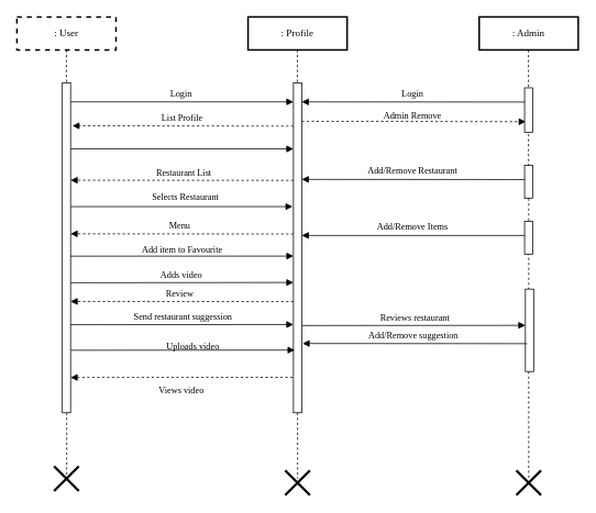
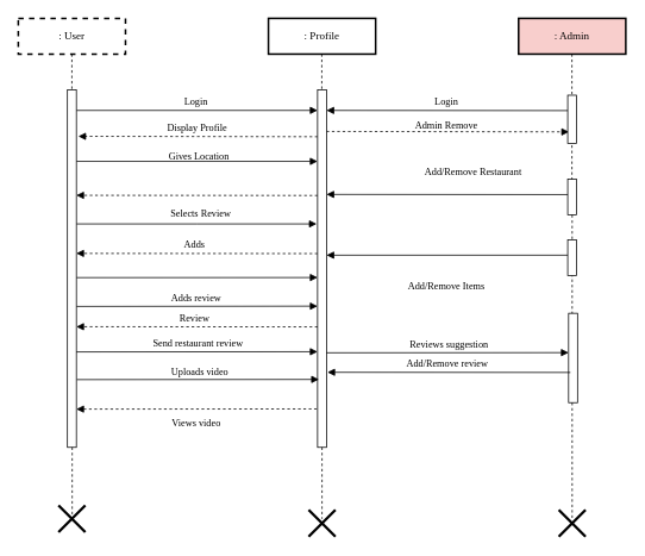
- <mxCell id="4" value=": Admin" style="fontStyle=0;html=1;whiteSpace=wrap;strokeWidth=2;fontFamily=Poppins;fontSource=https%3A%2F%2Ffonts.googleapis.com%2Fcss%3Ffamily%3DPoppins;" parent="1" vertex="1"><mxGeometry x="580" y="20" width="120" height="40" as="geometry" /></mxCell>
+ <mxCell id="4" value=": Admin" style="fontStyle=0;html=1;whiteSpace=wrap;strokeWidth=2;fontFamily=Poppins;fontSource=https%3A%2F%2Ffonts.googleapis.com%2Fcss%3Ffamily%3DPoppins;fillColor=#f8cecc;" parent="1" vertex="1"><mxGeometry x="580" y="20" width="120" height="40" as="geometry" /></mxCell>
- <mxCell id="25" value="List Profile" style="text;html=1;align=center;verticalAlign=middle;resizable=0;points=[];autosize=1;strokeColor=none;fillColor=none;fontSize=11;fontFamily=Poppins;fontColor=default;fontSource=https%3A%2F%2Ffonts.googleapis.com%2Fcss%3Ffamily%3DPoppins;" parent="1" vertex="1"><mxGeometry x="170" y="128" width="100" height="30" as="geometry" /></mxCell>
+ <mxCell id="25" value="Display Profile" style="text;html=1;align=center;verticalAlign=middle;resizable=0;points=[];autosize=1;strokeColor=none;fillColor=none;fontSize=11;fontFamily=Poppins;fontColor=default;fontSource=https%3A%2F%2Ffonts.googleapis.com%2Fcss%3Ffamily%3DPoppins;" parent="1" vertex="1"><mxGeometry x="170" y="128" width="100" height="30" as="geometry" /></mxCell>
+ <mxCell id="24" value="Gives Location" style="text;html=1;align=center;verticalAlign=middle;resizable=0;points=[];autosize=1;strokeColor=none;fillColor=none;fontSize=11;fontFamily=Poppins;fontColor=default;fontSource=https%3A%2F%2Ffonts.googleapis.com%2Fcss%3Ffamily%3DPoppins;" parent="1" vertex="1"><mxGeometry x="172" y="159" width="100" height="30" as="geometry" /></mxCell>
- <mxCell id="35" value="Add/Remove Restaurant" style="text;html=1;align=center;verticalAlign=middle;resizable=0;points=[];autosize=1;strokeColor=none;fillColor=none;fontSize=11;fontFamily=Poppins;fontColor=default;fontSource=https%3A%2F%2Ffonts.googleapis.com%2Fcss%3Ffamily%3DPoppins;" parent="1" vertex="1"><mxGeometry x="419" y="192" width="160" height="30" as="geometry" /></mxCell>
+ <mxCell id="35" value="Add/Remove Restaurant" style="text;html=1;align=center;verticalAlign=middle;resizable=0;points=[];autosize=1;strokeColor=none;fillColor=none;fontSize=11;fontFamily=Poppins;fontColor=default;fontSource=https%3A%2F%2Ffonts.googleapis.com%2Fcss%3Ffamily%3DPoppins;" parent="1" vertex="1"><mxGeometry x="449" y="177" width="160" height="30" as="geometry" /></mxCell>
- <mxCell id="26" value="Restaurant List" style="text;html=1;align=center;verticalAlign=middle;resizable=0;points=[];autosize=1;strokeColor=none;fillColor=none;fontSize=11;fontFamily=Poppins;fontColor=default;fontSource=https%3A%2F%2Ffonts.googleapis.com%2Fcss%3Ffamily%3DPoppins;" parent="1" vertex="1"><mxGeometry x="172" y="194" width="100" height="30" as="geometry" /></mxCell>
- <mxCell id="28" value="Selects Restaurant" style="text;html=1;align=center;verticalAlign=middle;resizable=0;points=[];autosize=1;strokeColor=none;fillColor=none;fontSize=11;fontFamily=Poppins;fontColor=default;fontSource=https%3A%2F%2Ffonts.googleapis.com%2Fcss%3Ffamily%3DPoppins;" parent="1" vertex="1"><mxGeometry x="159" y="224" width="130" height="30" as="geometry" /></mxCell>
+ <mxCell id="28" value="Selects Review" style="text;html=1;align=center;verticalAlign=middle;resizable=0;points=[];autosize=1;strokeColor=none;fillColor=none;fontSize=11;fontFamily=Poppins;fontColor=default;fontSource=https%3A%2F%2Ffonts.googleapis.com%2Fcss%3Ffamily%3DPoppins;" parent="1" vertex="1"><mxGeometry x="159" y="224" width="130" height="30" as="geometry" /></mxCell>
- <mxCell id="27" value="Menu" style="text;html=1;align=center;verticalAlign=middle;resizable=0;points=[];autosize=1;strokeColor=none;fillColor=none;fontSize=11;fontFamily=Poppins;fontColor=default;fontSource=https%3A%2F%2Ffonts.googleapis.com%2Fcss%3Ffamily%3DPoppins;" parent="1" vertex="1"><mxGeometry x="192" y="258" width="50" height="30" as="geometry" /></mxCell>
+ <mxCell id="27" value="Adds" style="text;html=1;align=center;verticalAlign=middle;resizable=0;points=[];autosize=1;strokeColor=none;fillColor=none;fontSize=11;fontFamily=Poppins;fontColor=default;fontSource=https%3A%2F%2Ffonts.googleapis.com%2Fcss%3Ffamily%3DPoppins;" parent="1" vertex="1"><mxGeometry x="192" y="258" width="50" height="30" as="geometry" /></mxCell>
- <mxCell id="51" value="Add/Remove Items" style="text;html=1;align=center;verticalAlign=middle;resizable=0;points=[];autosize=1;strokeColor=none;fillColor=none;fontSize=11;fontFamily=Poppins;fontColor=default;fontSource=https%3A%2F%2Ffonts.googleapis.com%2Fcss%3Ffamily%3DPoppins;" vertex="1" parent="1"><mxGeometry x="434" y="260" width="130" height="30" as="geometry" /></mxCell>
+ <mxCell id="51" value="Add/Remove Items" style="text;html=1;align=center;verticalAlign=middle;resizable=0;points=[];autosize=1;strokeColor=none;fillColor=none;fontSize=11;fontFamily=Poppins;fontColor=default;fontSource=https%3A%2F%2Ffonts.googleapis.com%2Fcss%3Ffamily%3DPoppins;" vertex="1" parent="1"><mxGeometry x="434" y="305" width="130" height="30" as="geometry" /></mxCell>
- <mxCell id="30" value="Add item to Favourite" style="text;html=1;align=center;verticalAlign=middle;resizable=0;points=[];autosize=1;strokeColor=none;fillColor=none;fontSize=11;fontFamily=Poppins;fontColor=default;fontSource=https%3A%2F%2Ffonts.googleapis.com%2Fcss%3Ffamily%3DPoppins;" parent="1" vertex="1"><mxGeometry x="150" y="288" width="140" height="30" as="geometry" /></mxCell>
- <mxCell id="29" value="Adds video" style="text;html=1;align=center;verticalAlign=middle;resizable=0;points=[];autosize=1;strokeColor=none;fillColor=none;fontSize=11;fontFamily=Poppins;fontColor=default;fontSource=https%3A%2F%2Ffonts.googleapis.com%2Fcss%3Ffamily%3DPoppins;" parent="1" vertex="1"><mxGeometry x="174" y="318" width="90" height="30" as="geometry" /></mxCell>
+ <mxCell id="29" value="Adds review" style="text;html=1;align=center;verticalAlign=middle;resizable=0;points=[];autosize=1;strokeColor=none;fillColor=none;fontSize=11;fontFamily=Poppins;fontColor=default;fontSource=https%3A%2F%2Ffonts.googleapis.com%2Fcss%3Ffamily%3DPoppins;" parent="1" vertex="1"><mxGeometry x="174" y="318" width="90" height="30" as="geometry" /></mxCell>
- <mxCell id="31" value="Send restaurant suggession" style="text;html=1;align=center;verticalAlign=middle;resizable=0;points=[];autosize=1;strokeColor=none;fillColor=none;fontSize=11;fontFamily=Poppins;fontColor=default;fontSource=https%3A%2F%2Ffonts.googleapis.com%2Fcss%3Ffamily%3DPoppins;" parent="1" vertex="1"><mxGeometry x="131" y="369" width="180" height="30" as="geometry" /></mxCell>
+ <mxCell id="31" value="Send restaurant review" style="text;html=1;align=center;verticalAlign=middle;resizable=0;points=[];autosize=1;strokeColor=none;fillColor=none;fontSize=11;fontFamily=Poppins;fontColor=default;fontSource=https%3A%2F%2Ffonts.googleapis.com%2Fcss%3Ffamily%3DPoppins;" parent="1" vertex="1"><mxGeometry x="131" y="369" width="180" height="30" as="geometry" /></mxCell>
- <mxCell id="34" value="Reviews restaurant" style="text;html=1;align=center;verticalAlign=middle;resizable=0;points=[];autosize=1;strokeColor=none;fillColor=none;fontSize=11;fontFamily=Poppins;fontColor=default;fontSource=https%3A%2F%2Ffonts.googleapis.com%2Fcss%3Ffamily%3DPoppins;" parent="1" vertex="1"><mxGeometry x="437" y="370" width="130" height="30" as="geometry" /></mxCell>
+ <mxCell id="34" value="Reviews suggestion" style="text;html=1;align=center;verticalAlign=middle;resizable=0;points=[];autosize=1;strokeColor=none;fillColor=none;fontSize=11;fontFamily=Poppins;fontColor=default;fontSource=https%3A%2F%2Ffonts.googleapis.com%2Fcss%3Ffamily%3DPoppins;" parent="1" vertex="1"><mxGeometry x="437" y="370" width="130" height="30" as="geometry" /></mxCell>
- <mxCell id="55" value="Add/Remove suggestion" style="text;html=1;align=center;verticalAlign=middle;resizable=0;points=[];autosize=1;strokeColor=none;fillColor=none;fontSize=11;fontFamily=Poppins;fontColor=default;fontSource=https%3A%2F%2Ffonts.googleapis.com%2Fcss%3Ffamily%3DPoppins;" vertex="1" parent="1"><mxGeometry x="420" y="391" width="160" height="30" as="geometry" /></mxCell>
+ <mxCell id="55" value="Add/Remove review" style="text;html=1;align=center;verticalAlign=middle;resizable=0;points=[];autosize=1;strokeColor=none;fillColor=none;fontSize=11;fontFamily=Poppins;fontColor=default;fontSource=https%3A%2F%2Ffonts.googleapis.com%2Fcss%3Ffamily%3DPoppins;" vertex="1" parent="1"><mxGeometry x="420" y="391" width="160" height="30" as="geometry" /></mxCell>
- <mxCell id="54" value="Uploads video" style="text;html=1;align=center;verticalAlign=middle;resizable=0;points=[];autosize=1;strokeColor=none;fillColor=none;fontSize=11;fontFamily=Poppins;fontColor=default;fontSource=https%3A%2F%2Ffonts.googleapis.com%2Fcss%3Ffamily%3DPoppins;" vertex="1" parent="1"><mxGeometry x="182.5" y="405" width="100" height="30" as="geometry" /></mxCell>
+ <mxCell id="54" value="Uploads video" style="text;html=1;align=center;verticalAlign=middle;resizable=0;points=[];autosize=1;strokeColor=none;fillColor=none;fontSize=11;fontFamily=Poppins;fontColor=default;fontSource=https%3A%2F%2Ffonts.googleapis.com%2Fcss%3Ffamily%3DPoppins;" vertex="1" parent="1"><mxGeometry x="172.5" y="400" width="100" height="30" as="geometry" /></mxCell>
